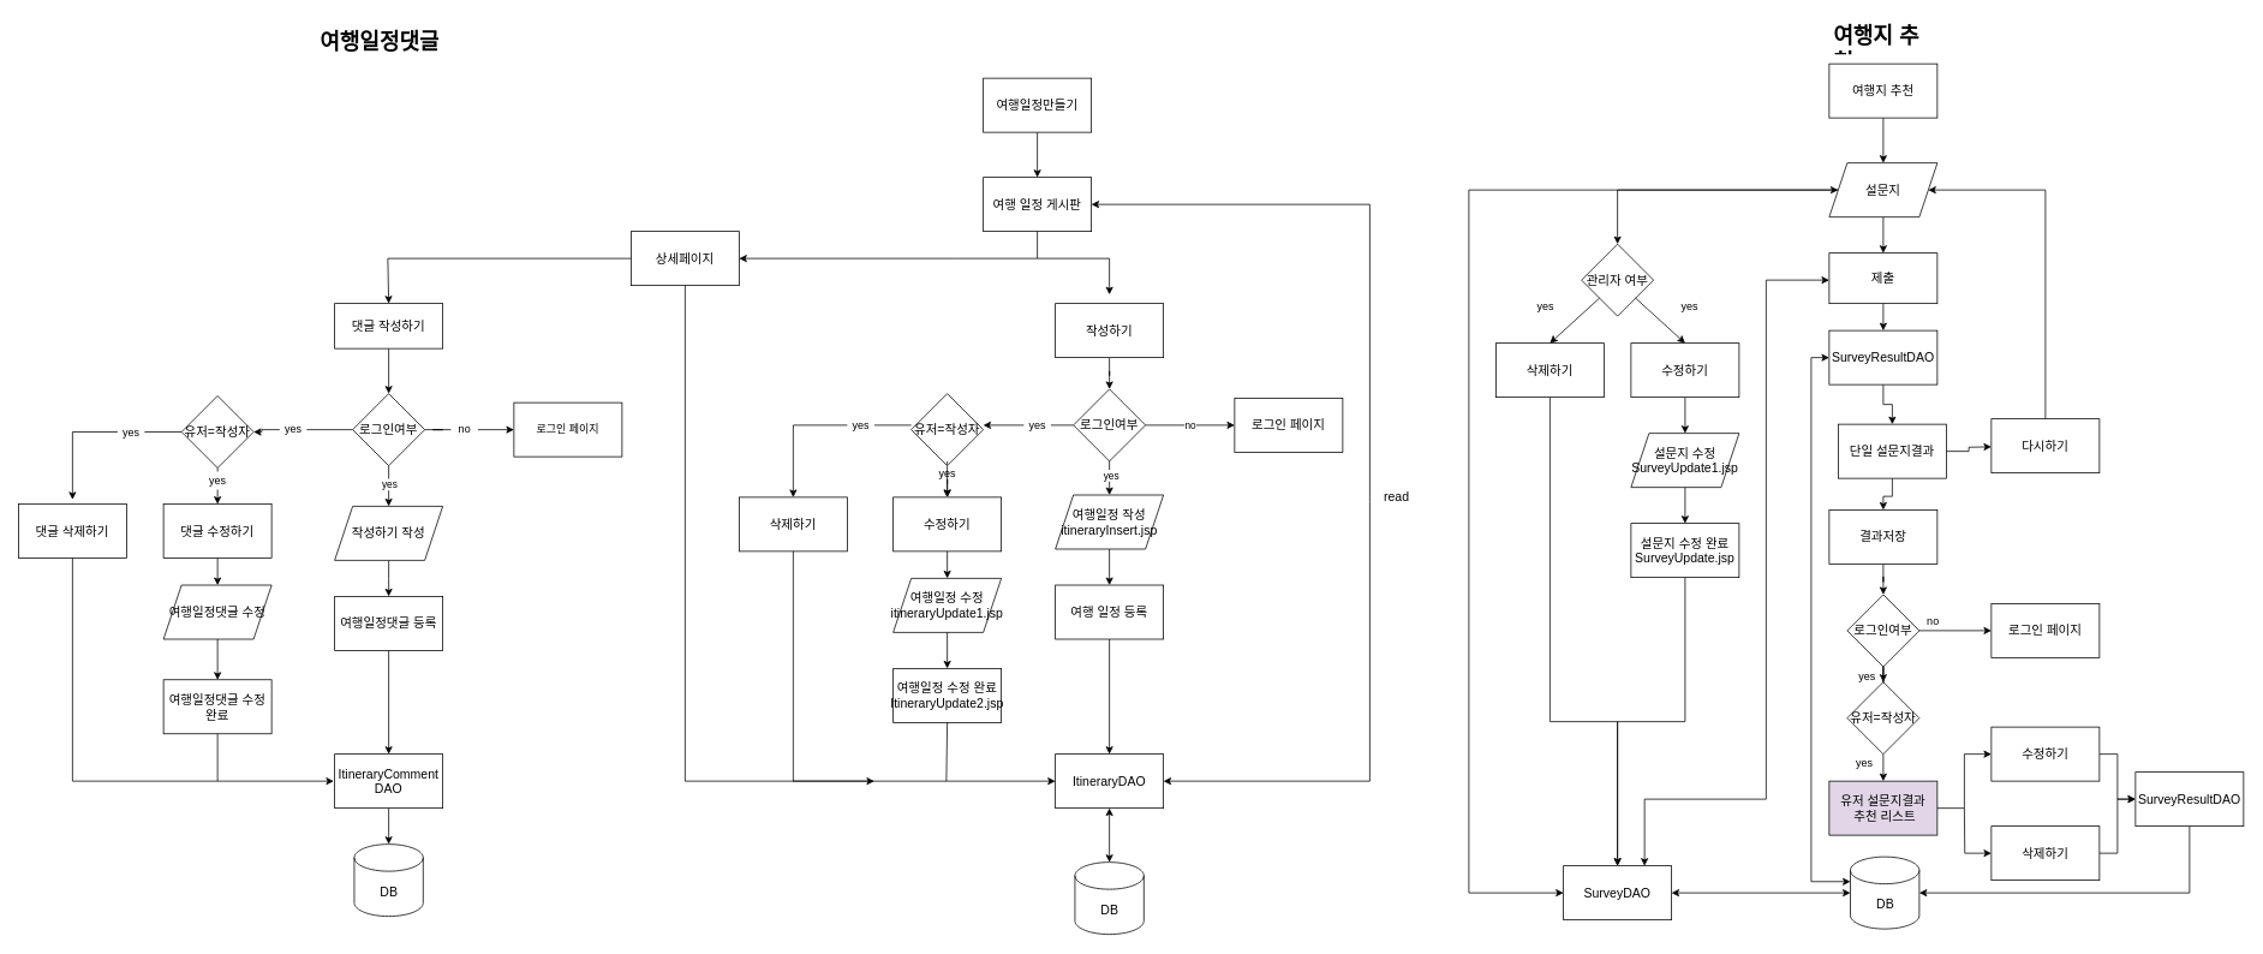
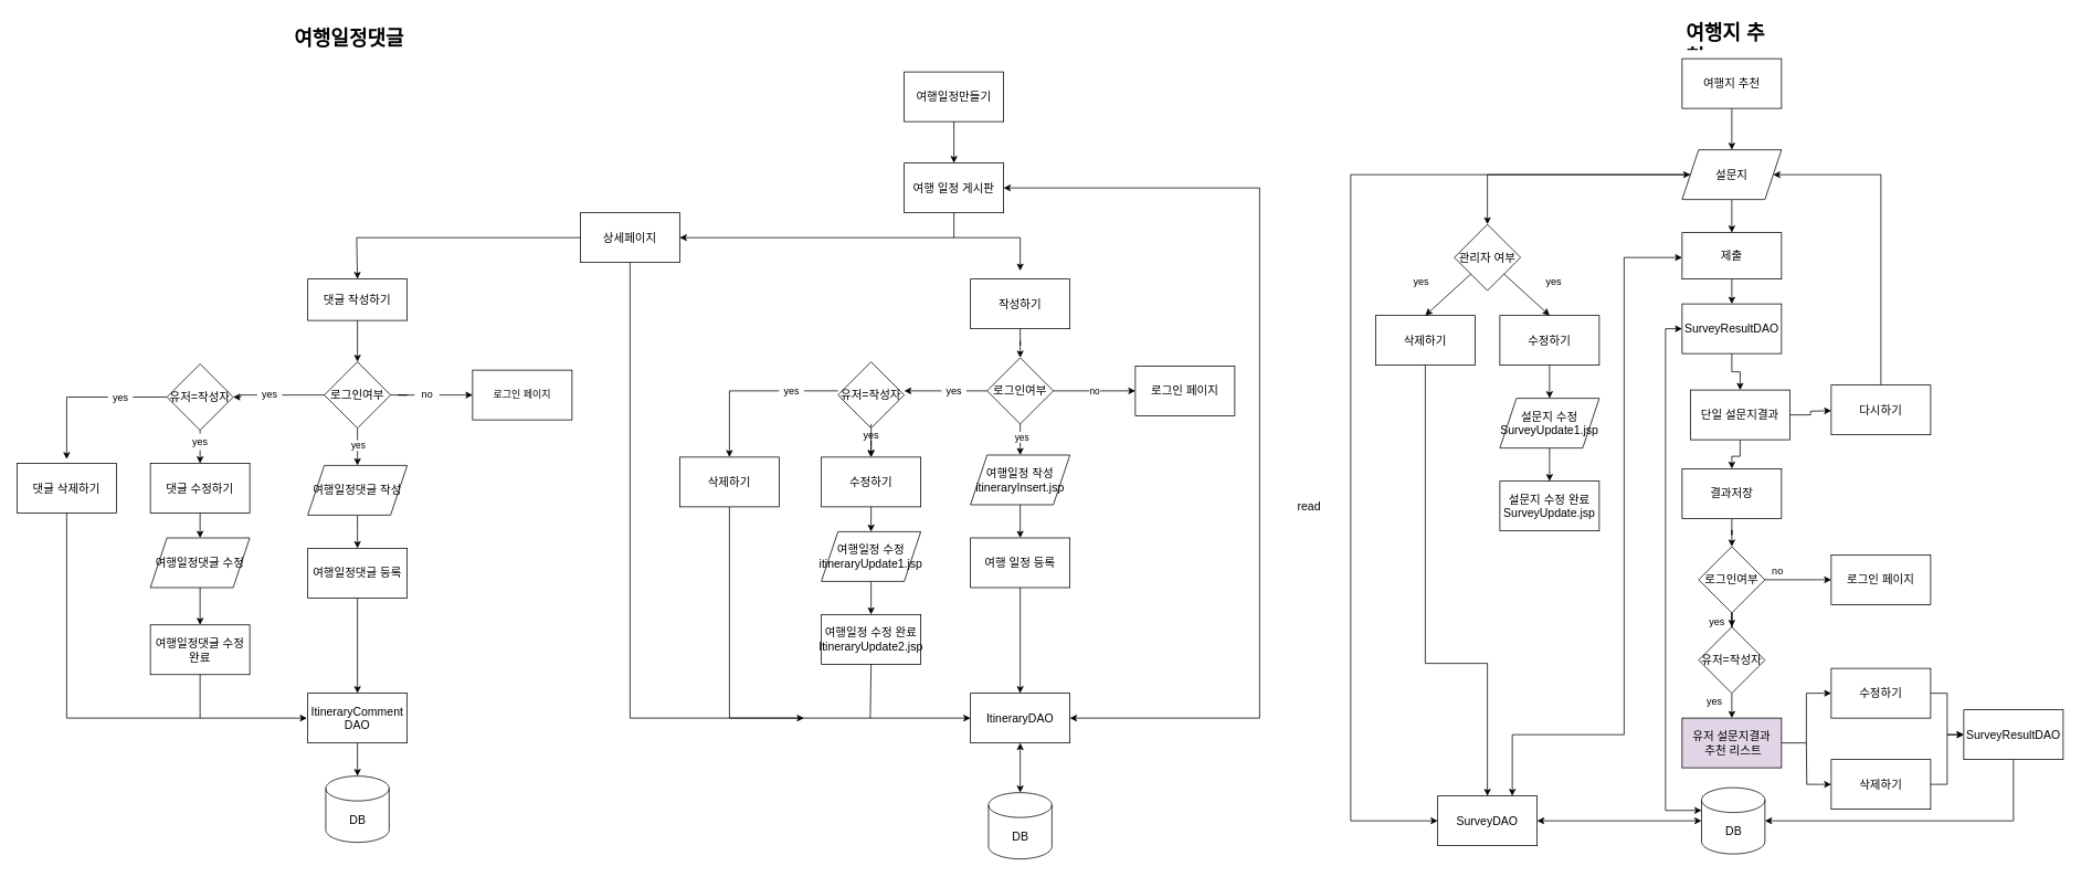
- <mxCell id="103" value="&lt;font style=&quot;font-size: 14px&quot;&gt;read&lt;/font&gt;" style="text;html=1;strokeColor=none;fillColor=none;align=center;verticalAlign=middle;whiteSpace=wrap;rounded=0;" parent="1" vertex="1"><mxGeometry x="1520" y="535" width="60" height="30" as="geometry" /></mxCell>
+ <mxCell id="103" value="&lt;font style=&quot;font-size: 14px&quot;&gt;read&lt;/font&gt;" style="text;html=1;strokeColor=none;fillColor=none;align=center;verticalAlign=middle;whiteSpace=wrap;rounded=0;" parent="1" vertex="1"><mxGeometry x="1550" y="595" width="60" height="30" as="geometry" /></mxCell>
- <mxCell id="65" value="&lt;font style=&quot;font-size: 14px&quot;&gt;작성하기 작성&lt;/font&gt;" style="shape=parallelogram;perimeter=parallelogramPerimeter;whiteSpace=wrap;html=1;fixedSize=1;" parent="1" vertex="1"><mxGeometry x="371" y="561" width="120" height="60" as="geometry" /></mxCell>
+ <mxCell id="65" value="&lt;font style=&quot;font-size: 14px&quot;&gt;여행일정댓글 작성&lt;/font&gt;" style="shape=parallelogram;perimeter=parallelogramPerimeter;whiteSpace=wrap;html=1;fixedSize=1;" parent="1" vertex="1"><mxGeometry x="371" y="561" width="120" height="60" as="geometry" /></mxCell>
- <mxCell id="116" style="edgeStyle=orthogonalEdgeStyle;rounded=0;orthogonalLoop=1;jettySize=auto;html=1;exitX=0.5;exitY=1;exitDx=0;exitDy=0;entryX=0.5;entryY=0;entryDx=0;entryDy=0;" parent="1" source="117" target="98" edge="1"><mxGeometry relative="1" as="geometry" /></mxCell>
